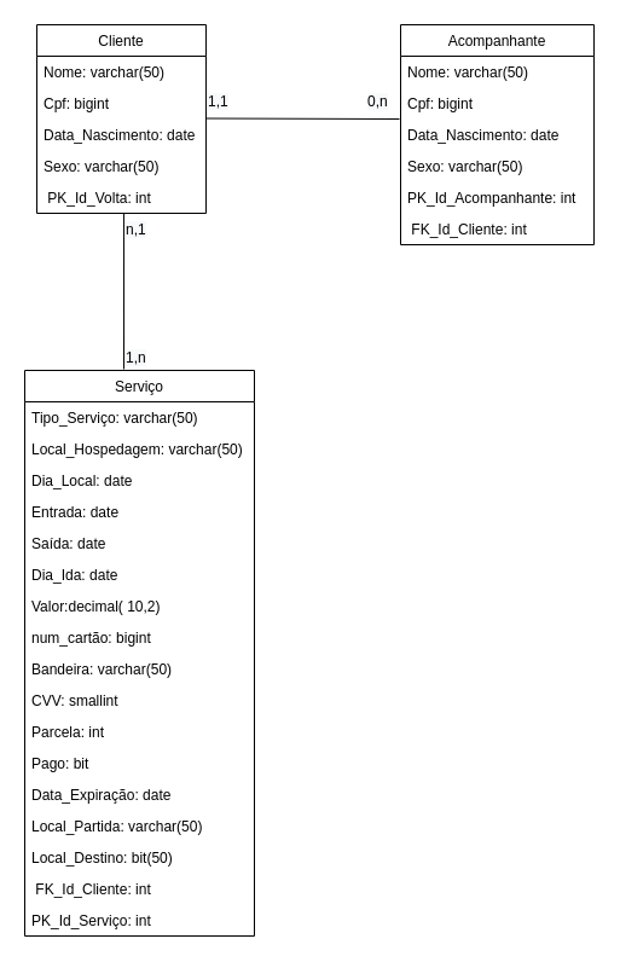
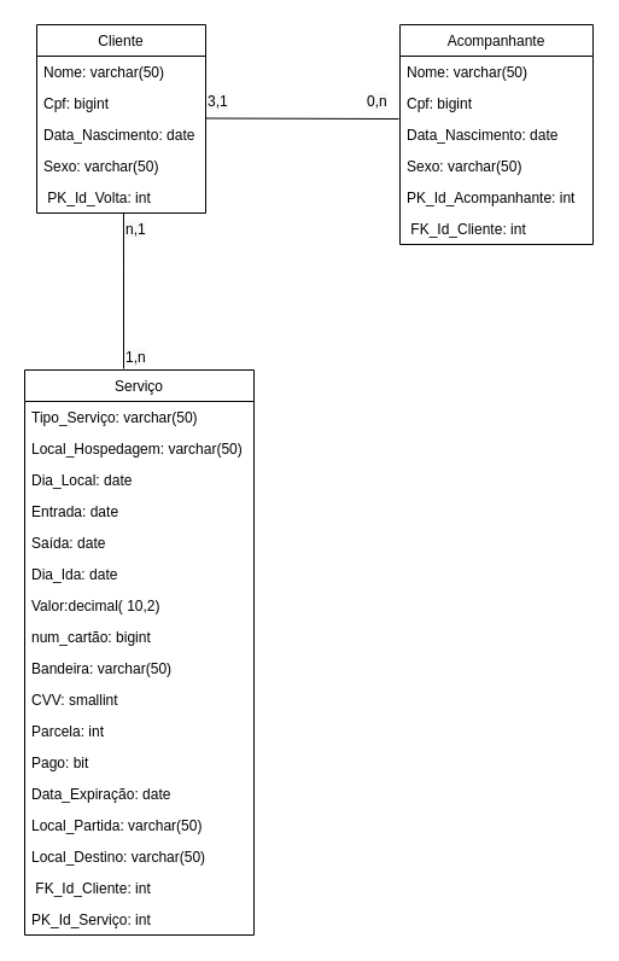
- <mxCell id="36" value="&lt;span style=&quot;color: rgb(0, 0, 0); font-family: helvetica; font-size: 12px; font-style: normal; font-weight: 400; letter-spacing: normal; text-align: center; text-indent: 0px; text-transform: none; word-spacing: 0px; background-color: rgb(248, 249, 250); display: inline; float: none;&quot;&gt;1,1&lt;/span&gt;" style="text;whiteSpace=wrap;html=1;" vertex="1" parent="1"><mxGeometry x="170" y="70" width="20" height="30" as="geometry" /></mxCell>
+ <mxCell id="36" value="&lt;span style=&quot;color: rgb(0, 0, 0); font-family: helvetica; font-size: 12px; font-style: normal; font-weight: 400; letter-spacing: normal; text-align: center; text-indent: 0px; text-transform: none; word-spacing: 0px; background-color: rgb(248, 249, 250); display: inline; float: none;&quot;&gt;3,1&lt;/span&gt;" style="text;whiteSpace=wrap;html=1;" vertex="1" parent="1"><mxGeometry x="170" y="70" width="20" height="30" as="geometry" /></mxCell>
- <mxCell id="30" value="Local_Destino: bit(50)" style="text;strokeColor=none;fillColor=none;align=left;verticalAlign=top;spacingLeft=4;spacingRight=4;overflow=hidden;rotatable=0;points=[[0,0.5],[1,0.5]];portConstraint=eastwest;" vertex="1" parent="15"><mxGeometry y="390" width="190" height="26" as="geometry" /></mxCell>
+ <mxCell id="30" value="Local_Destino: varchar(50)" style="text;strokeColor=none;fillColor=none;align=left;verticalAlign=top;spacingLeft=4;spacingRight=4;overflow=hidden;rotatable=0;points=[[0,0.5],[1,0.5]];portConstraint=eastwest;" vertex="1" parent="15"><mxGeometry y="390" width="190" height="26" as="geometry" /></mxCell>
